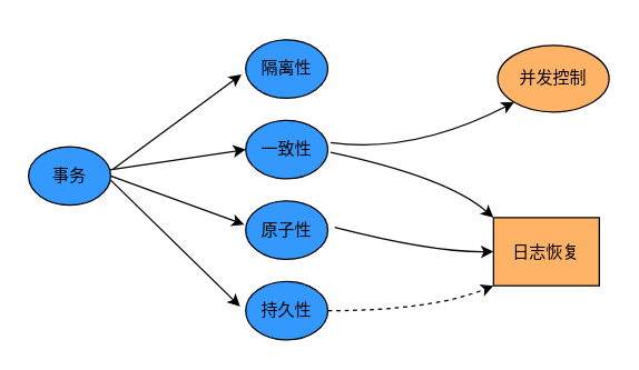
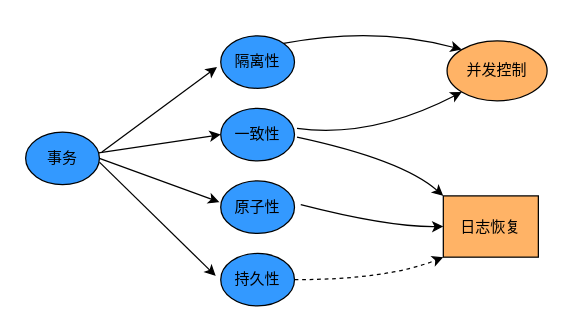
+ <mxCell id="9" value="" style="curved=1;endArrow=classic;html=1;entryX=0;entryY=0;entryDx=0;entryDy=0;exitX=1;exitY=0;exitDx=0;exitDy=0;" parent="1" edge="1" target="7" source="3"><mxGeometry width="50" height="50" relative="1" as="geometry"><mxPoint x="237" y="49" as="sourcePoint" /><mxPoint x="360" y="69" as="targetPoint" /><Array as="points"><mxPoint x="300" y="20" /></Array></mxGeometry></mxCell>
